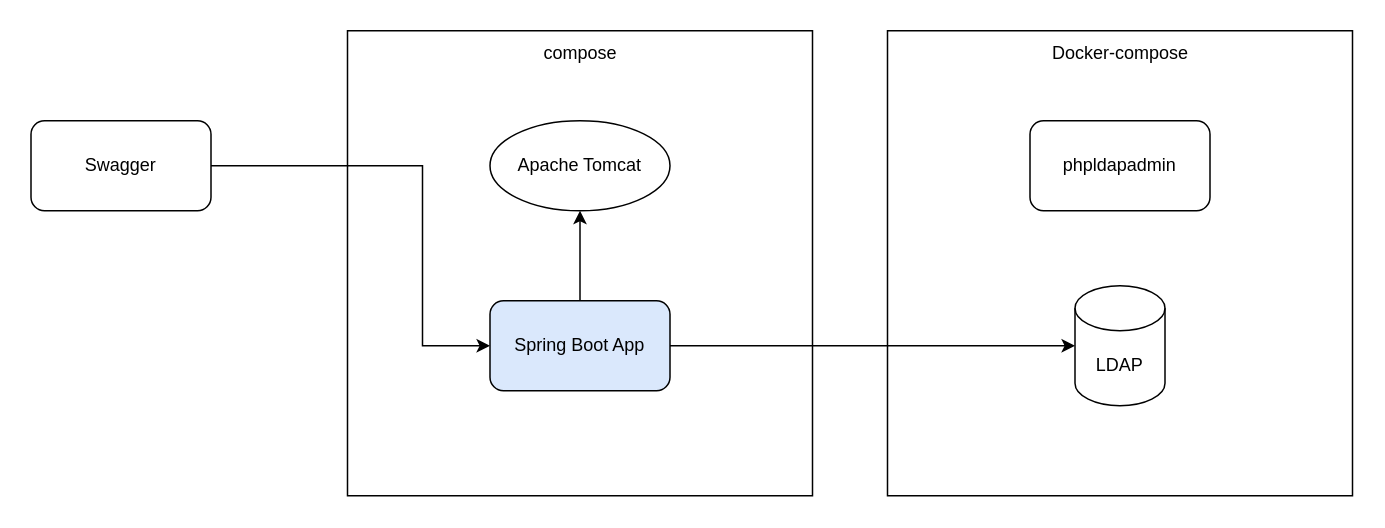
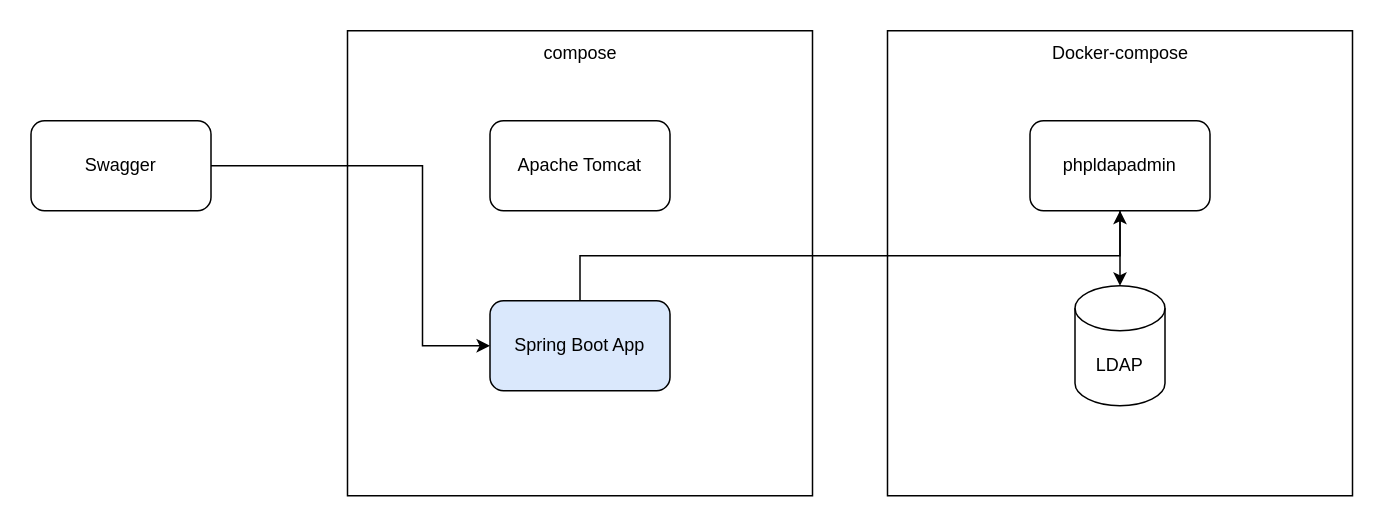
- <mxCell id="7" value="Apache Tomcat" style="ellipse;whiteSpace=wrap;html=1;" vertex="1" parent="1"><mxGeometry x="326" y="80" width="120" height="60" as="geometry" /></mxCell>
+ <mxCell id="7" value="Apache Tomcat" style="rounded=1;whiteSpace=wrap;html=1;" vertex="1" parent="1"><mxGeometry x="326" y="80" width="120" height="60" as="geometry" /></mxCell>
- <mxCell id="8" style="edgeStyle=orthogonalEdgeStyle;rounded=0;orthogonalLoop=1;jettySize=auto;html=1;exitX=0.5;exitY=0;exitDx=0;exitDy=0;entryX=0.5;entryY=1;entryDx=0;entryDy=0;" edge="1" parent="1" source="10" target="7"><mxGeometry relative="1" as="geometry" /></mxCell>
+ <mxCell id="8" style="edgeStyle=orthogonalEdgeStyle;rounded=0;orthogonalLoop=1;jettySize=auto;html=1;exitX=0.5;exitY=0;exitDx=0;exitDy=0;" edge="1" parent="1" source="10" target="14"><mxGeometry relative="1" as="geometry" /></mxCell>
+ <mxCell id="13" style="edgeStyle=orthogonalEdgeStyle;rounded=0;orthogonalLoop=1;jettySize=auto;html=1;exitX=0.5;exitY=1;exitDx=0;exitDy=0;" edge="1" parent="1" source="14" target="3"><mxGeometry relative="1" as="geometry" /></mxCell>
- <mxCell id="9" style="edgeStyle=orthogonalEdgeStyle;rounded=0;orthogonalLoop=1;jettySize=auto;html=1;exitX=1;exitY=0.5;exitDx=0;exitDy=0;entryX=0;entryY=0.5;entryDx=0;entryDy=0;entryPerimeter=0;" edge="1" parent="1" source="10" target="3"><mxGeometry relative="1" as="geometry" /></mxCell>
